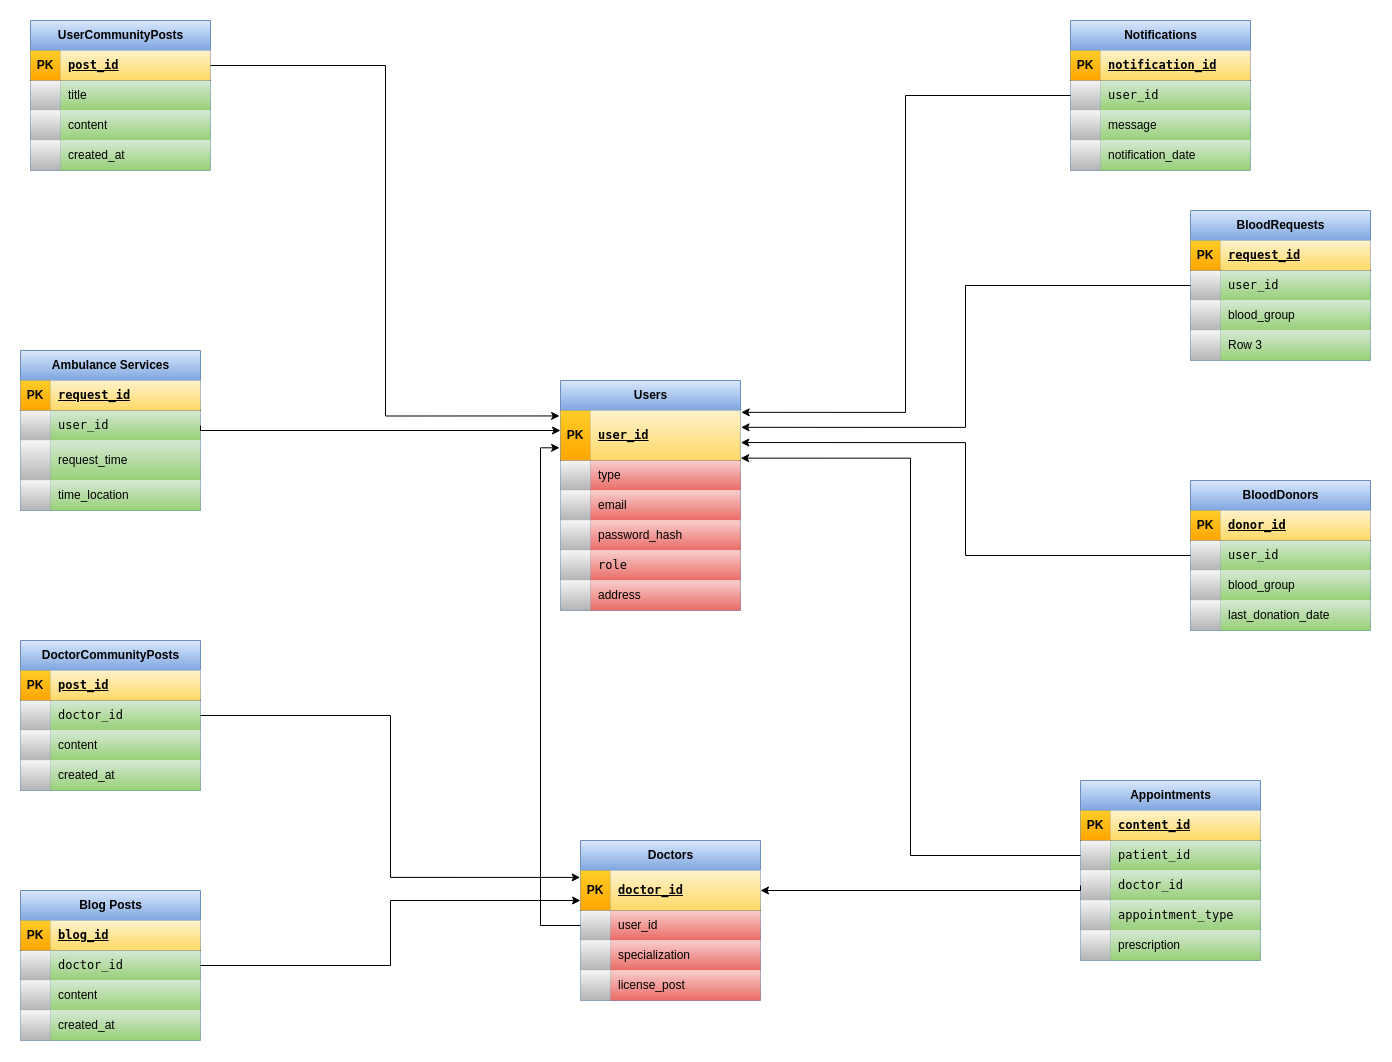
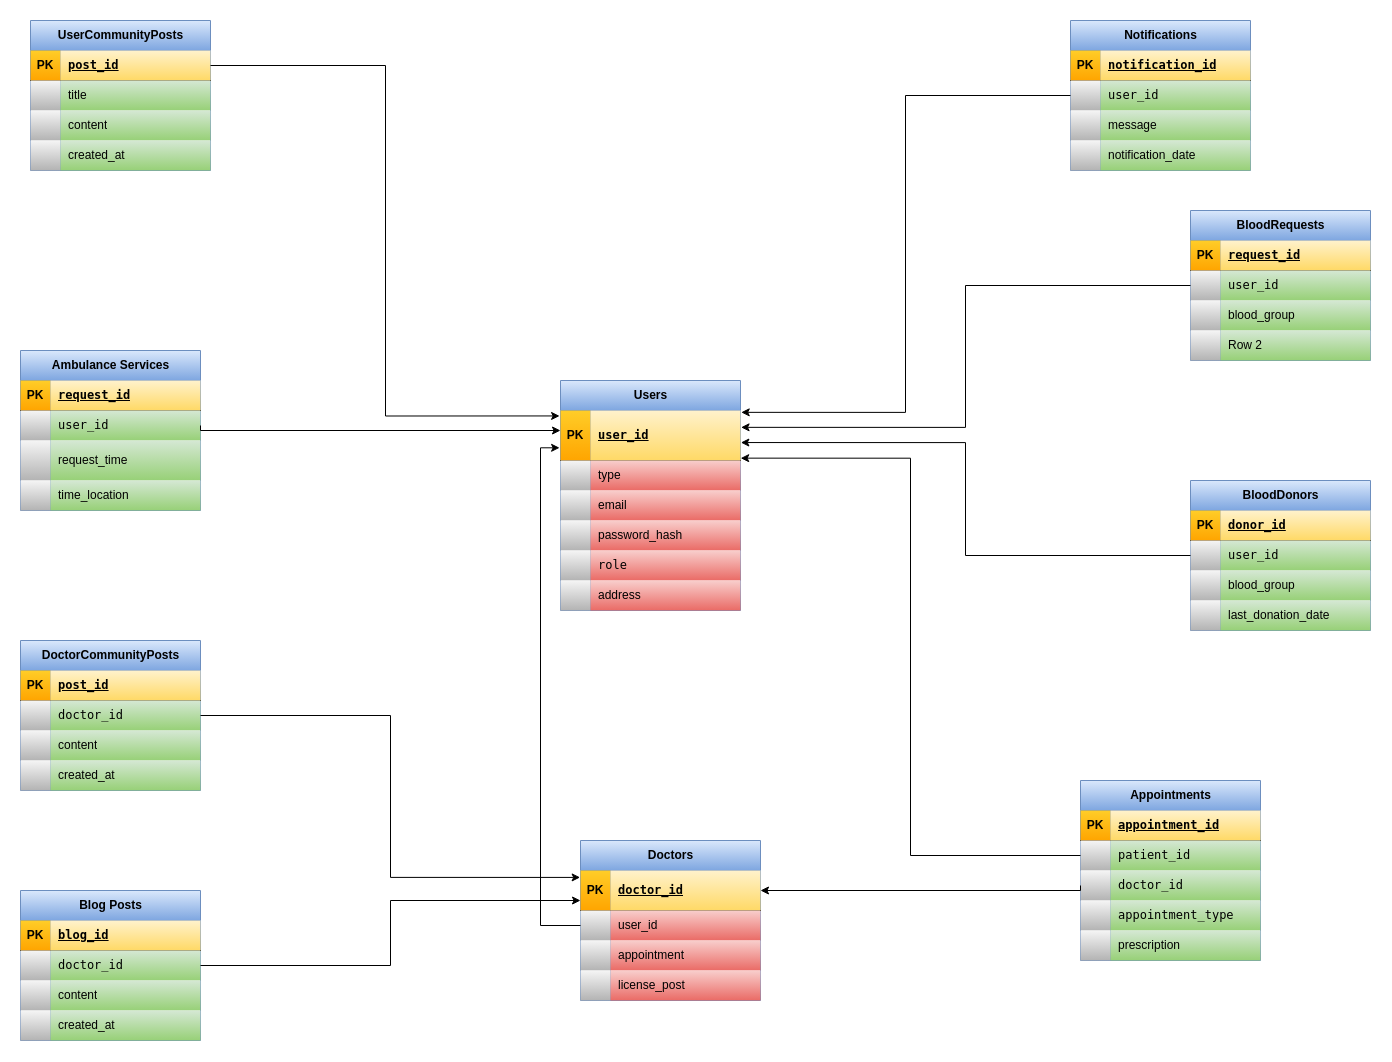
- <mxCell id="79" value="Row 3" style="shape=partialRectangle;connectable=0;fillColor=#d5e8d4;top=0;left=0;bottom=0;right=0;align=left;spacingLeft=6;overflow=hidden;whiteSpace=wrap;html=1;gradientColor=#97d077;strokeColor=#82b366;" vertex="1" parent="77"><mxGeometry x="30" width="150" height="30" as="geometry"><mxRectangle width="150" height="30" as="alternateBounds" /></mxGeometry></mxCell>
+ <mxCell id="79" value="Row 2" style="shape=partialRectangle;connectable=0;fillColor=#d5e8d4;top=0;left=0;bottom=0;right=0;align=left;spacingLeft=6;overflow=hidden;whiteSpace=wrap;html=1;gradientColor=#97d077;strokeColor=#82b366;" vertex="1" parent="77"><mxGeometry x="30" width="150" height="30" as="geometry"><mxRectangle width="150" height="30" as="alternateBounds" /></mxGeometry></mxCell>
- <mxCell id="38" value="&lt;code&gt;content_id&lt;/code&gt;" style="shape=partialRectangle;connectable=0;fillColor=#fff2cc;top=0;left=0;bottom=0;right=0;align=left;spacingLeft=6;fontStyle=5;overflow=hidden;whiteSpace=wrap;html=1;gradientColor=#ffd966;strokeColor=#d6b656;" vertex="1" parent="36"><mxGeometry x="30" width="150" height="30" as="geometry"><mxRectangle width="150" height="30" as="alternateBounds" /></mxGeometry></mxCell>
+ <mxCell id="38" value="&lt;code&gt;appointment_id&lt;/code&gt;" style="shape=partialRectangle;connectable=0;fillColor=#fff2cc;top=0;left=0;bottom=0;right=0;align=left;spacingLeft=6;fontStyle=5;overflow=hidden;whiteSpace=wrap;html=1;gradientColor=#ffd966;strokeColor=#d6b656;" vertex="1" parent="36"><mxGeometry x="30" width="150" height="30" as="geometry"><mxRectangle width="150" height="30" as="alternateBounds" /></mxGeometry></mxCell>
- <mxCell id="30" value="specialization" style="shape=partialRectangle;connectable=0;fillColor=#f8cecc;top=0;left=0;bottom=0;right=0;align=left;spacingLeft=6;overflow=hidden;whiteSpace=wrap;html=1;gradientColor=#ea6b66;strokeColor=#b85450;" vertex="1" parent="28"><mxGeometry x="30" width="150" height="30" as="geometry"><mxRectangle width="150" height="30" as="alternateBounds" /></mxGeometry></mxCell>
+ <mxCell id="30" value="appointment" style="shape=partialRectangle;connectable=0;fillColor=#f8cecc;top=0;left=0;bottom=0;right=0;align=left;spacingLeft=6;overflow=hidden;whiteSpace=wrap;html=1;gradientColor=#ea6b66;strokeColor=#b85450;" vertex="1" parent="28"><mxGeometry x="30" width="150" height="30" as="geometry"><mxRectangle width="150" height="30" as="alternateBounds" /></mxGeometry></mxCell>
